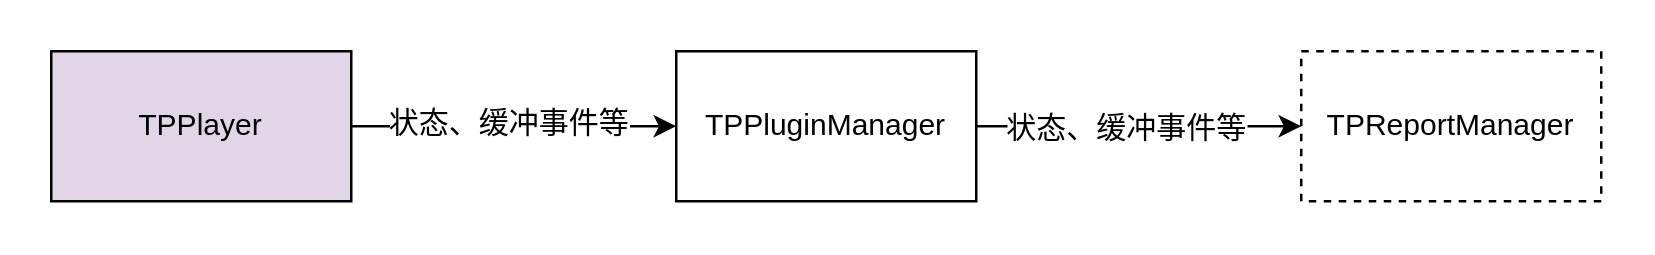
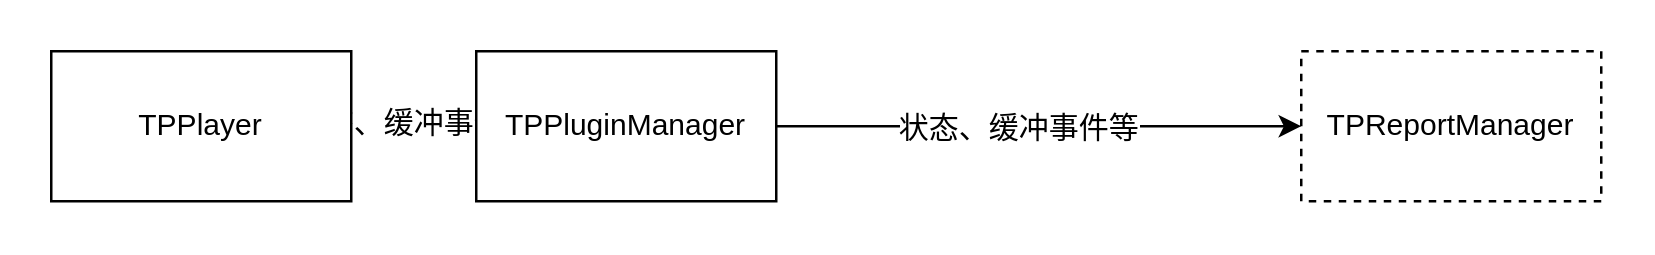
- <mxCell id="4" value="TPPlayer" style="rounded=0;whiteSpace=wrap;html=1;fillColor=#e1d5e7;" vertex="1" parent="1"><mxGeometry x="20" y="20" width="120" height="60" as="geometry" /></mxCell>
+ <mxCell id="4" value="TPPlayer" style="rounded=0;whiteSpace=wrap;html=1;" vertex="1" parent="1"><mxGeometry x="20" y="20" width="120" height="60" as="geometry" /></mxCell>
- <mxCell id="7" value="&lt;pre&gt;&lt;span style=&quot;background-color: rgb(255 , 255 , 255)&quot;&gt;&lt;font style=&quot;font-size: 12px&quot; face=&quot;Helvetica&quot;&gt;TPPluginManager&lt;/font&gt;&lt;/span&gt;&lt;/pre&gt;" style="rounded=0;whiteSpace=wrap;html=1;" vertex="1" parent="1"><mxGeometry x="270" y="20" width="120" height="60" as="geometry" /></mxCell>
+ <mxCell id="7" value="&lt;pre&gt;&lt;span style=&quot;background-color: rgb(255 , 255 , 255)&quot;&gt;&lt;font style=&quot;font-size: 12px&quot; face=&quot;Helvetica&quot;&gt;TPPluginManager&lt;/font&gt;&lt;/span&gt;&lt;/pre&gt;" style="rounded=0;whiteSpace=wrap;html=1;" vertex="1" parent="1"><mxGeometry x="190" y="20" width="120" height="60" as="geometry" /></mxCell>
